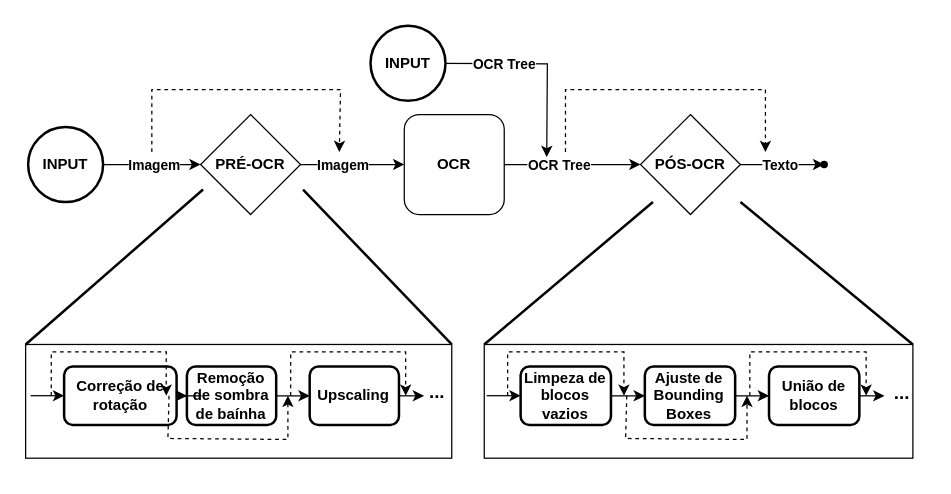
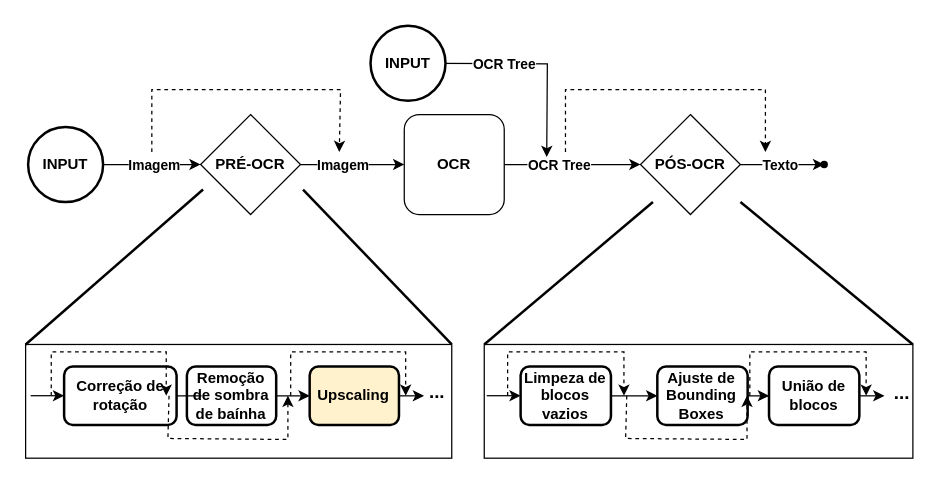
- <mxCell id="24" value="" style="edgeStyle=orthogonalEdgeStyle;rounded=0;orthogonalLoop=1;jettySize=auto;html=1;" edge="1" parent="21" source="25" target="23"><mxGeometry relative="1" as="geometry" /></mxCell>
+ <mxCell id="24" value="" style="edgeStyle=orthogonalEdgeStyle;rounded=0;orthogonalLoop=1;jettySize=auto;html=1;endArrow=none;" edge="1" parent="21" source="25" target="23"><mxGeometry relative="1" as="geometry" /></mxCell>
- <mxCell id="26" value="&lt;b&gt;Upscaling&lt;/b&gt;" style="rounded=1;whiteSpace=wrap;html=1;absoluteArcSize=1;arcSize=14;strokeWidth=2;" vertex="1" parent="21"><mxGeometry x="199.302" y="11.667" width="71.457" height="46.667" as="geometry" /></mxCell>
+ <mxCell id="26" value="&lt;b&gt;Upscaling&lt;/b&gt;" style="rounded=1;whiteSpace=wrap;html=1;absoluteArcSize=1;arcSize=14;strokeWidth=2;fillColor=#fff2cc;" vertex="1" parent="21"><mxGeometry x="199.302" y="11.667" width="71.457" height="46.667" as="geometry" /></mxCell>
- <mxCell id="36" value="&lt;b&gt;Ajuste de Bounding Boxes&lt;/b&gt;" style="rounded=1;whiteSpace=wrap;html=1;absoluteArcSize=1;arcSize=14;strokeWidth=2;" vertex="1" parent="34"><mxGeometry x="126.495" y="11.667" width="72.283" height="46.667" as="geometry" /></mxCell>
+ <mxCell id="36" value="&lt;b&gt;Ajuste de Bounding Boxes&lt;/b&gt;" style="rounded=1;whiteSpace=wrap;html=1;absoluteArcSize=1;arcSize=14;strokeWidth=2;" vertex="1" parent="34"><mxGeometry x="136.495" y="11.667" width="72.283" height="46.667" as="geometry" /></mxCell>
